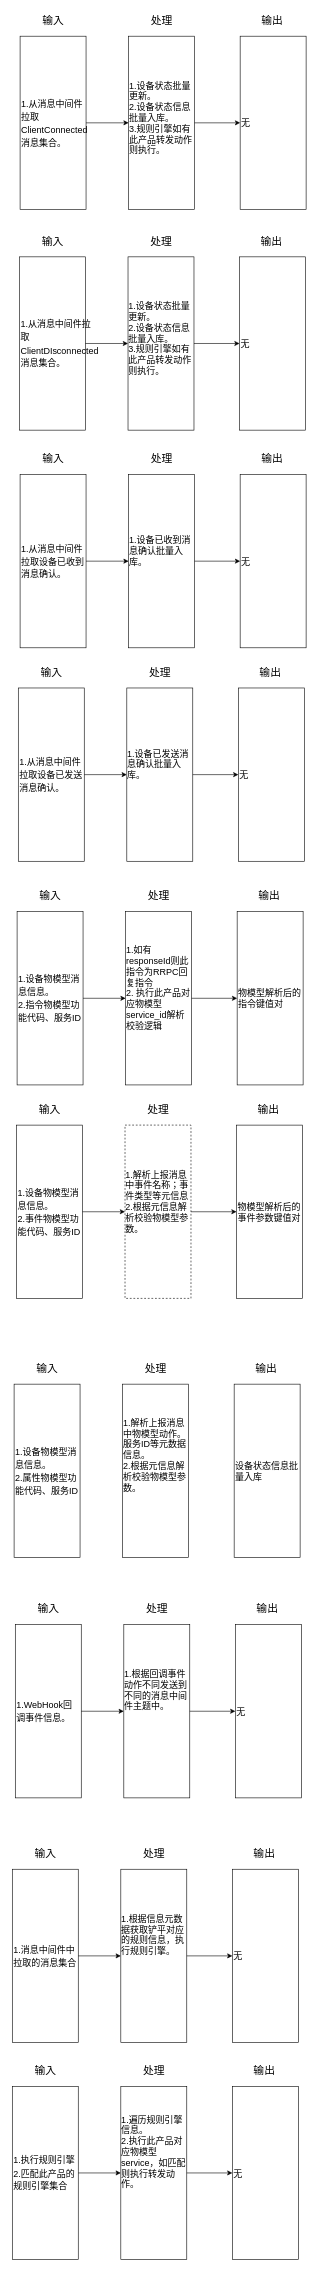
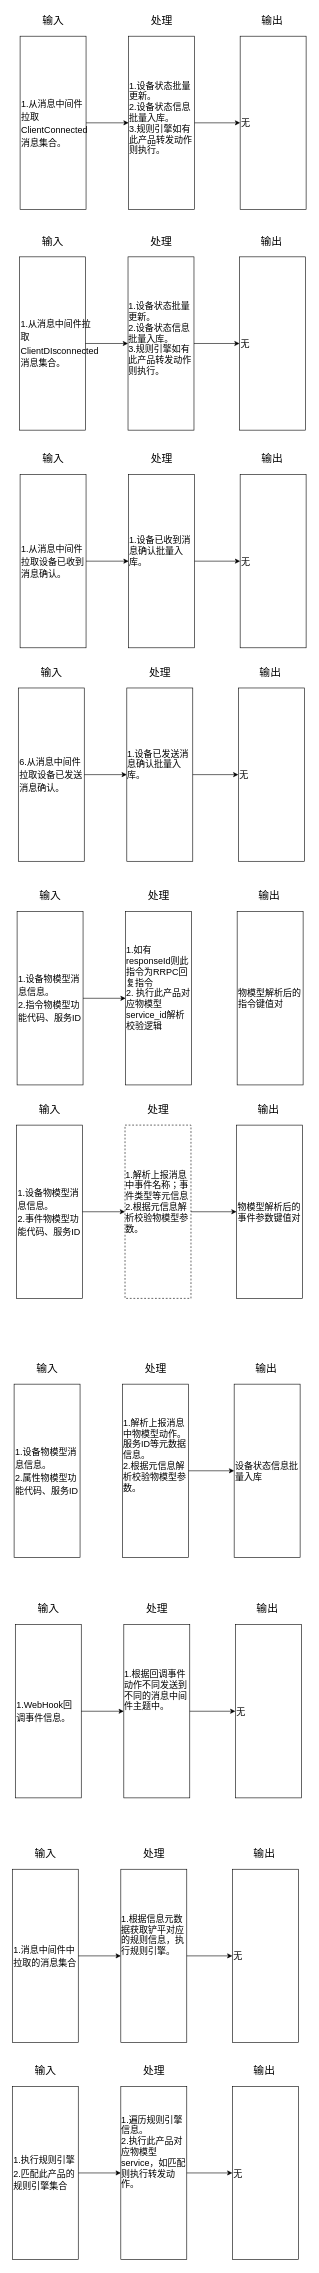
- <mxCell id="46" value="&lt;font style=&quot;font-size: 15px&quot;&gt;1.从消息中间件拉取设备已发送消息确认。&lt;br&gt;&lt;/font&gt;" style="rounded=0;whiteSpace=wrap;html=1;fontSize=18;align=left;" parent="45" vertex="1"><mxGeometry y="39" width="110" height="289" as="geometry" /></mxCell>
+ <mxCell id="46" value="&lt;font style=&quot;font-size: 15px&quot;&gt;6.从消息中间件拉取设备已发送消息确认。&lt;br&gt;&lt;/font&gt;" style="rounded=0;whiteSpace=wrap;html=1;fontSize=18;align=left;" parent="45" vertex="1"><mxGeometry y="39" width="110" height="289" as="geometry" /></mxCell>
- <mxCell id="61" style="edgeStyle=orthogonalEdgeStyle;rounded=0;orthogonalLoop=1;jettySize=auto;html=1;exitX=1;exitY=0.5;exitDx=0;exitDy=0;entryX=0;entryY=0.5;entryDx=0;entryDy=0;endArrow=classic;endFill=1;fontSize=18;" parent="50" source="55" target="52" edge="1"><mxGeometry relative="1" as="geometry" /></mxCell>
+ <mxCell id="84" style="edgeStyle=orthogonalEdgeStyle;rounded=0;orthogonalLoop=1;jettySize=auto;html=1;exitX=1;exitY=0.5;exitDx=0;exitDy=0;entryX=0;entryY=0.5;entryDx=0;entryDy=0;endArrow=classic;endFill=1;fontSize=18;" parent="74" source="79" target="76" edge="1"><mxGeometry relative="1" as="geometry" /></mxCell>
